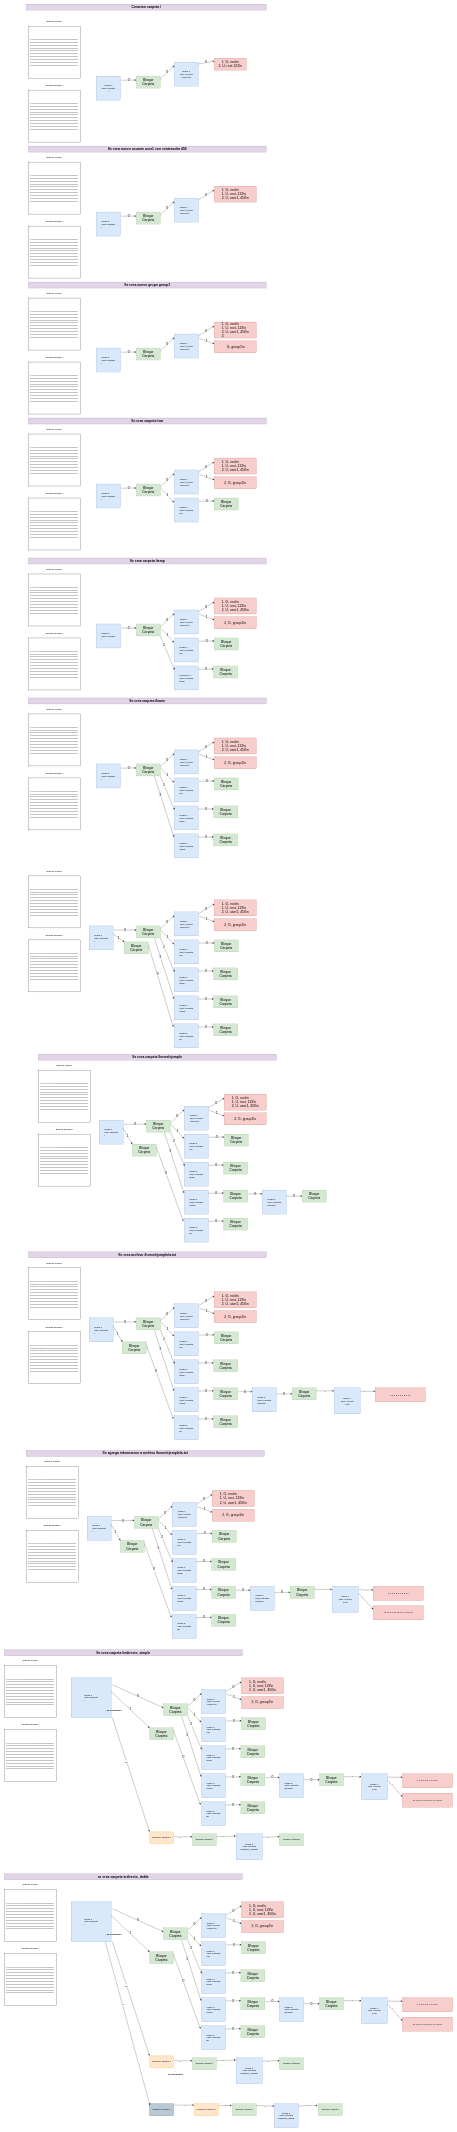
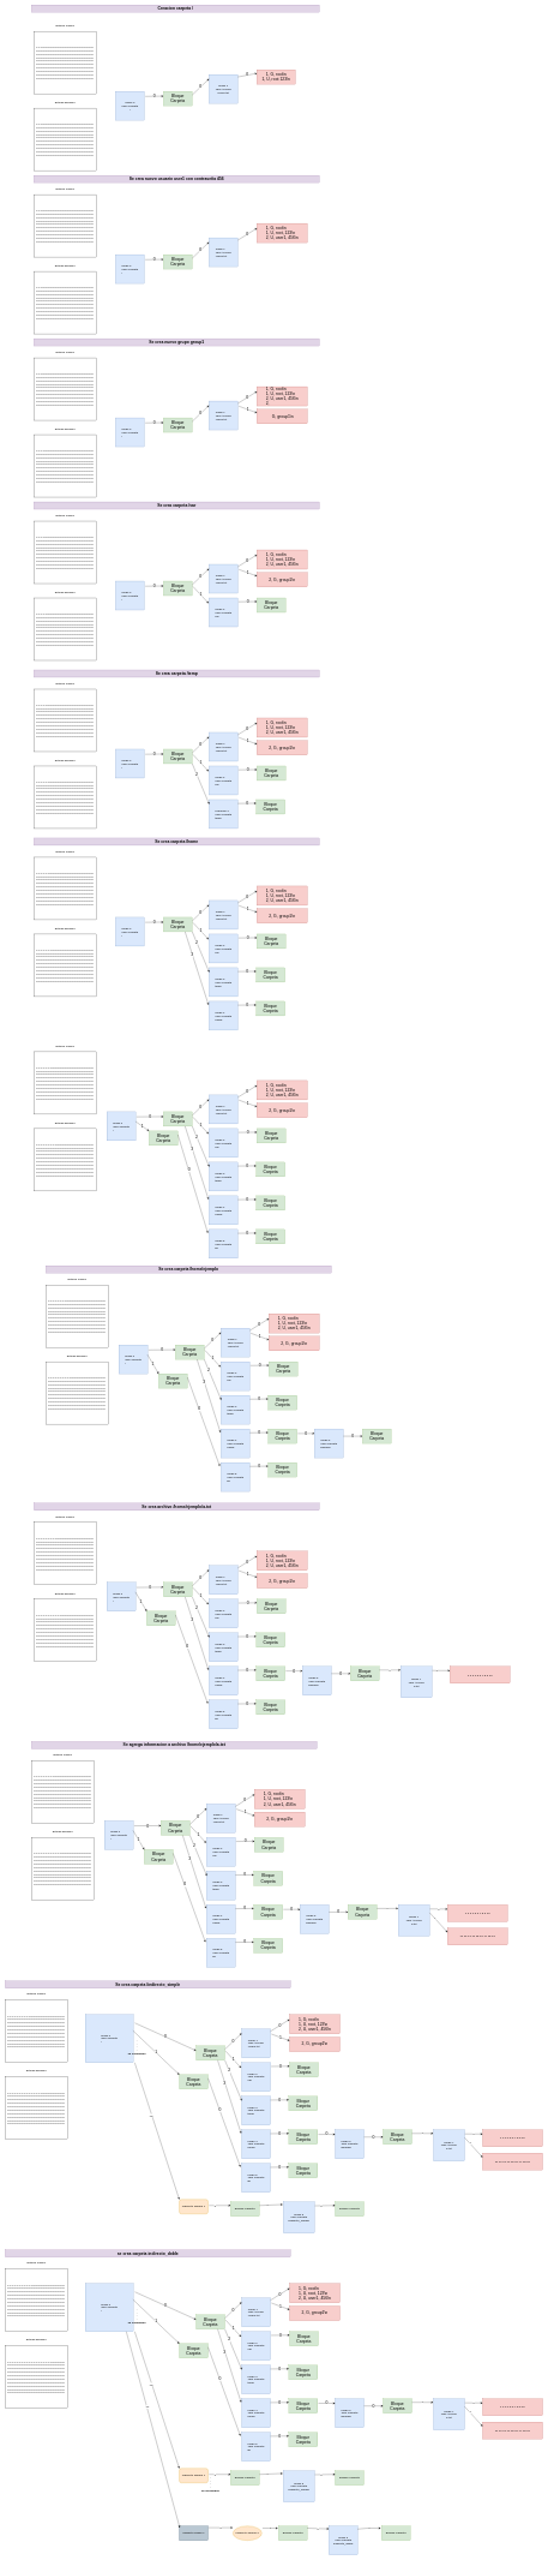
- <mxCell id="394" value="Indirecto Simple 2" style="rounded=0;whiteSpace=wrap;html=1;fontSize=12;fillColor=#ffe6cc;strokeColor=#d79b00;" parent="1" vertex="1"><mxGeometry x="970" y="10520" width="120" height="60" as="geometry" /></mxCell>
+ <mxCell id="394" value="Indirecto Simple 2" style="ellipse;whiteSpace=wrap;html=1;fontSize=12;fillColor=#ffe6cc;strokeColor=#d79b00;" parent="1" vertex="1"><mxGeometry x="970" y="10520" width="120" height="60" as="geometry" /></mxCell>
